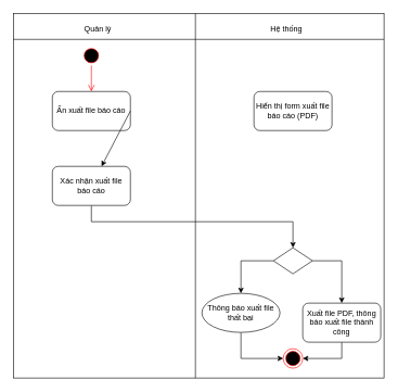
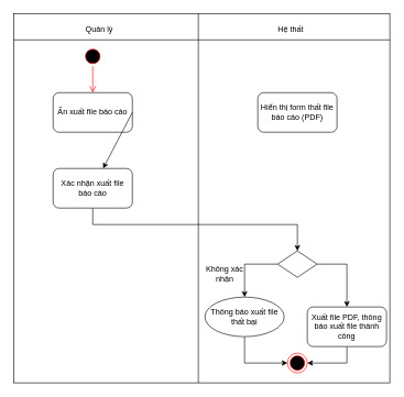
- <mxCell id="4" value="Hệ thống" style="text;html=1;align=center;verticalAlign=middle;whiteSpace=wrap;rounded=0;" parent="1" vertex="1"><mxGeometry x="410" y="30" width="60" height="30" as="geometry" /></mxCell>
+ <mxCell id="4" value="Hệ thất" style="text;html=1;align=center;verticalAlign=middle;whiteSpace=wrap;rounded=0;" parent="1" vertex="1"><mxGeometry x="410" y="30" width="60" height="30" as="geometry" /></mxCell>
- <mxCell id="8" value="Hiển thị form xuất file báo cáo (PDF)" style="rounded=1;whiteSpace=wrap;html=1;" parent="1" vertex="1"><mxGeometry x="390" y="140" width="120" height="60" as="geometry" /></mxCell>
+ <mxCell id="8" value="Hiển thị form thất file báo cáo (PDF)" style="rounded=1;whiteSpace=wrap;html=1;" parent="1" vertex="1"><mxGeometry x="390" y="140" width="120" height="60" as="geometry" /></mxCell>
+ <mxCell id="20" value="Không xác nhận" style="text;html=1;align=center;verticalAlign=middle;whiteSpace=wrap;rounded=0;" vertex="1" parent="1"><mxGeometry x="310" y="400" width="60" height="30" as="geometry" /></mxCell>
